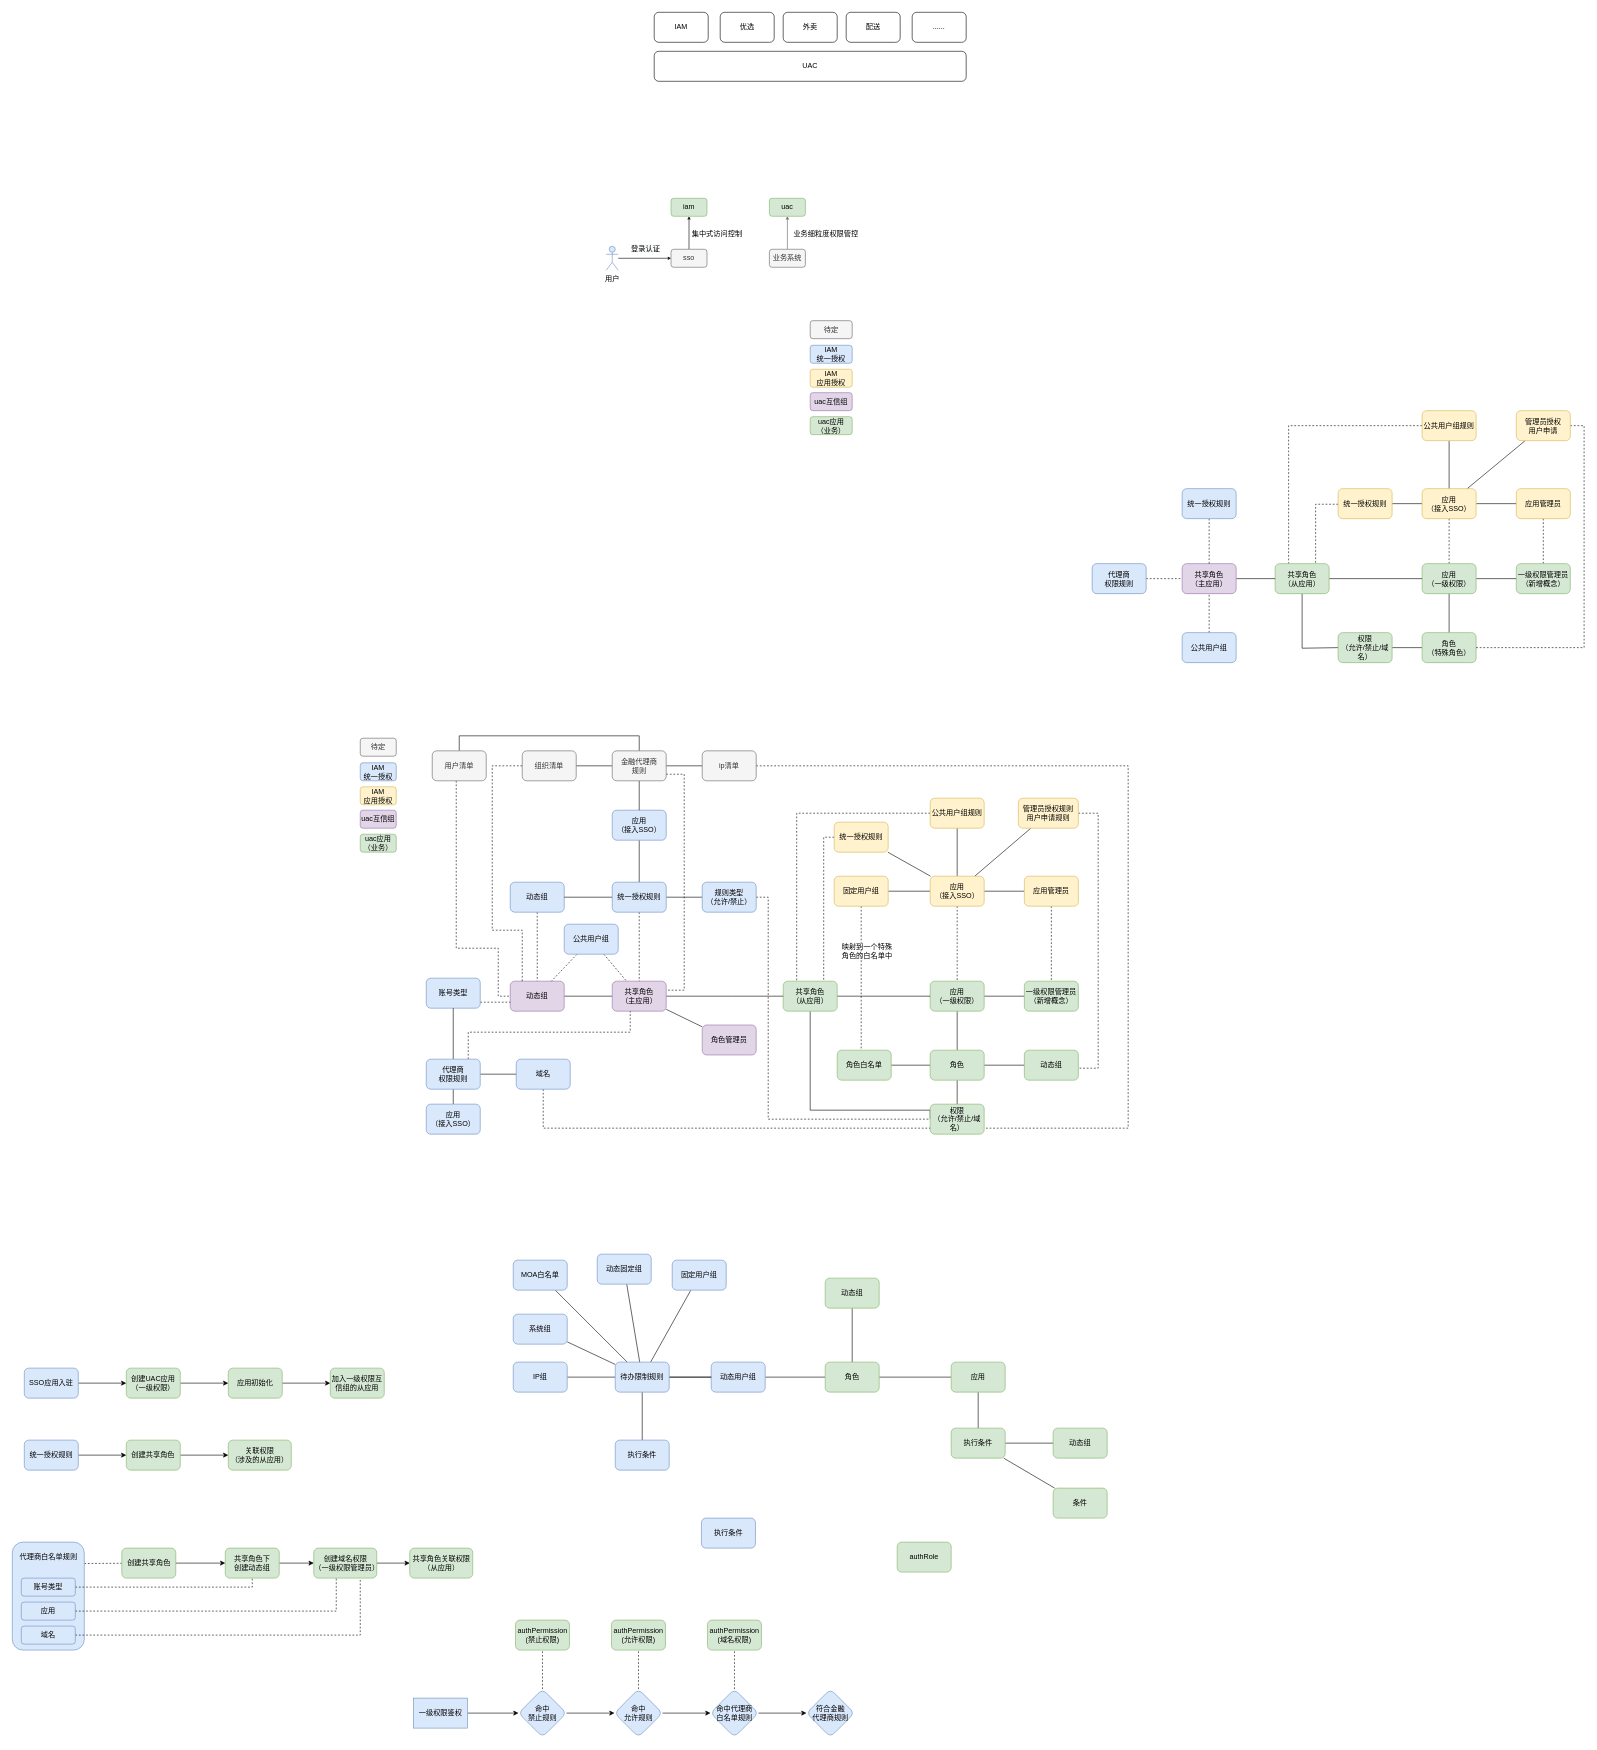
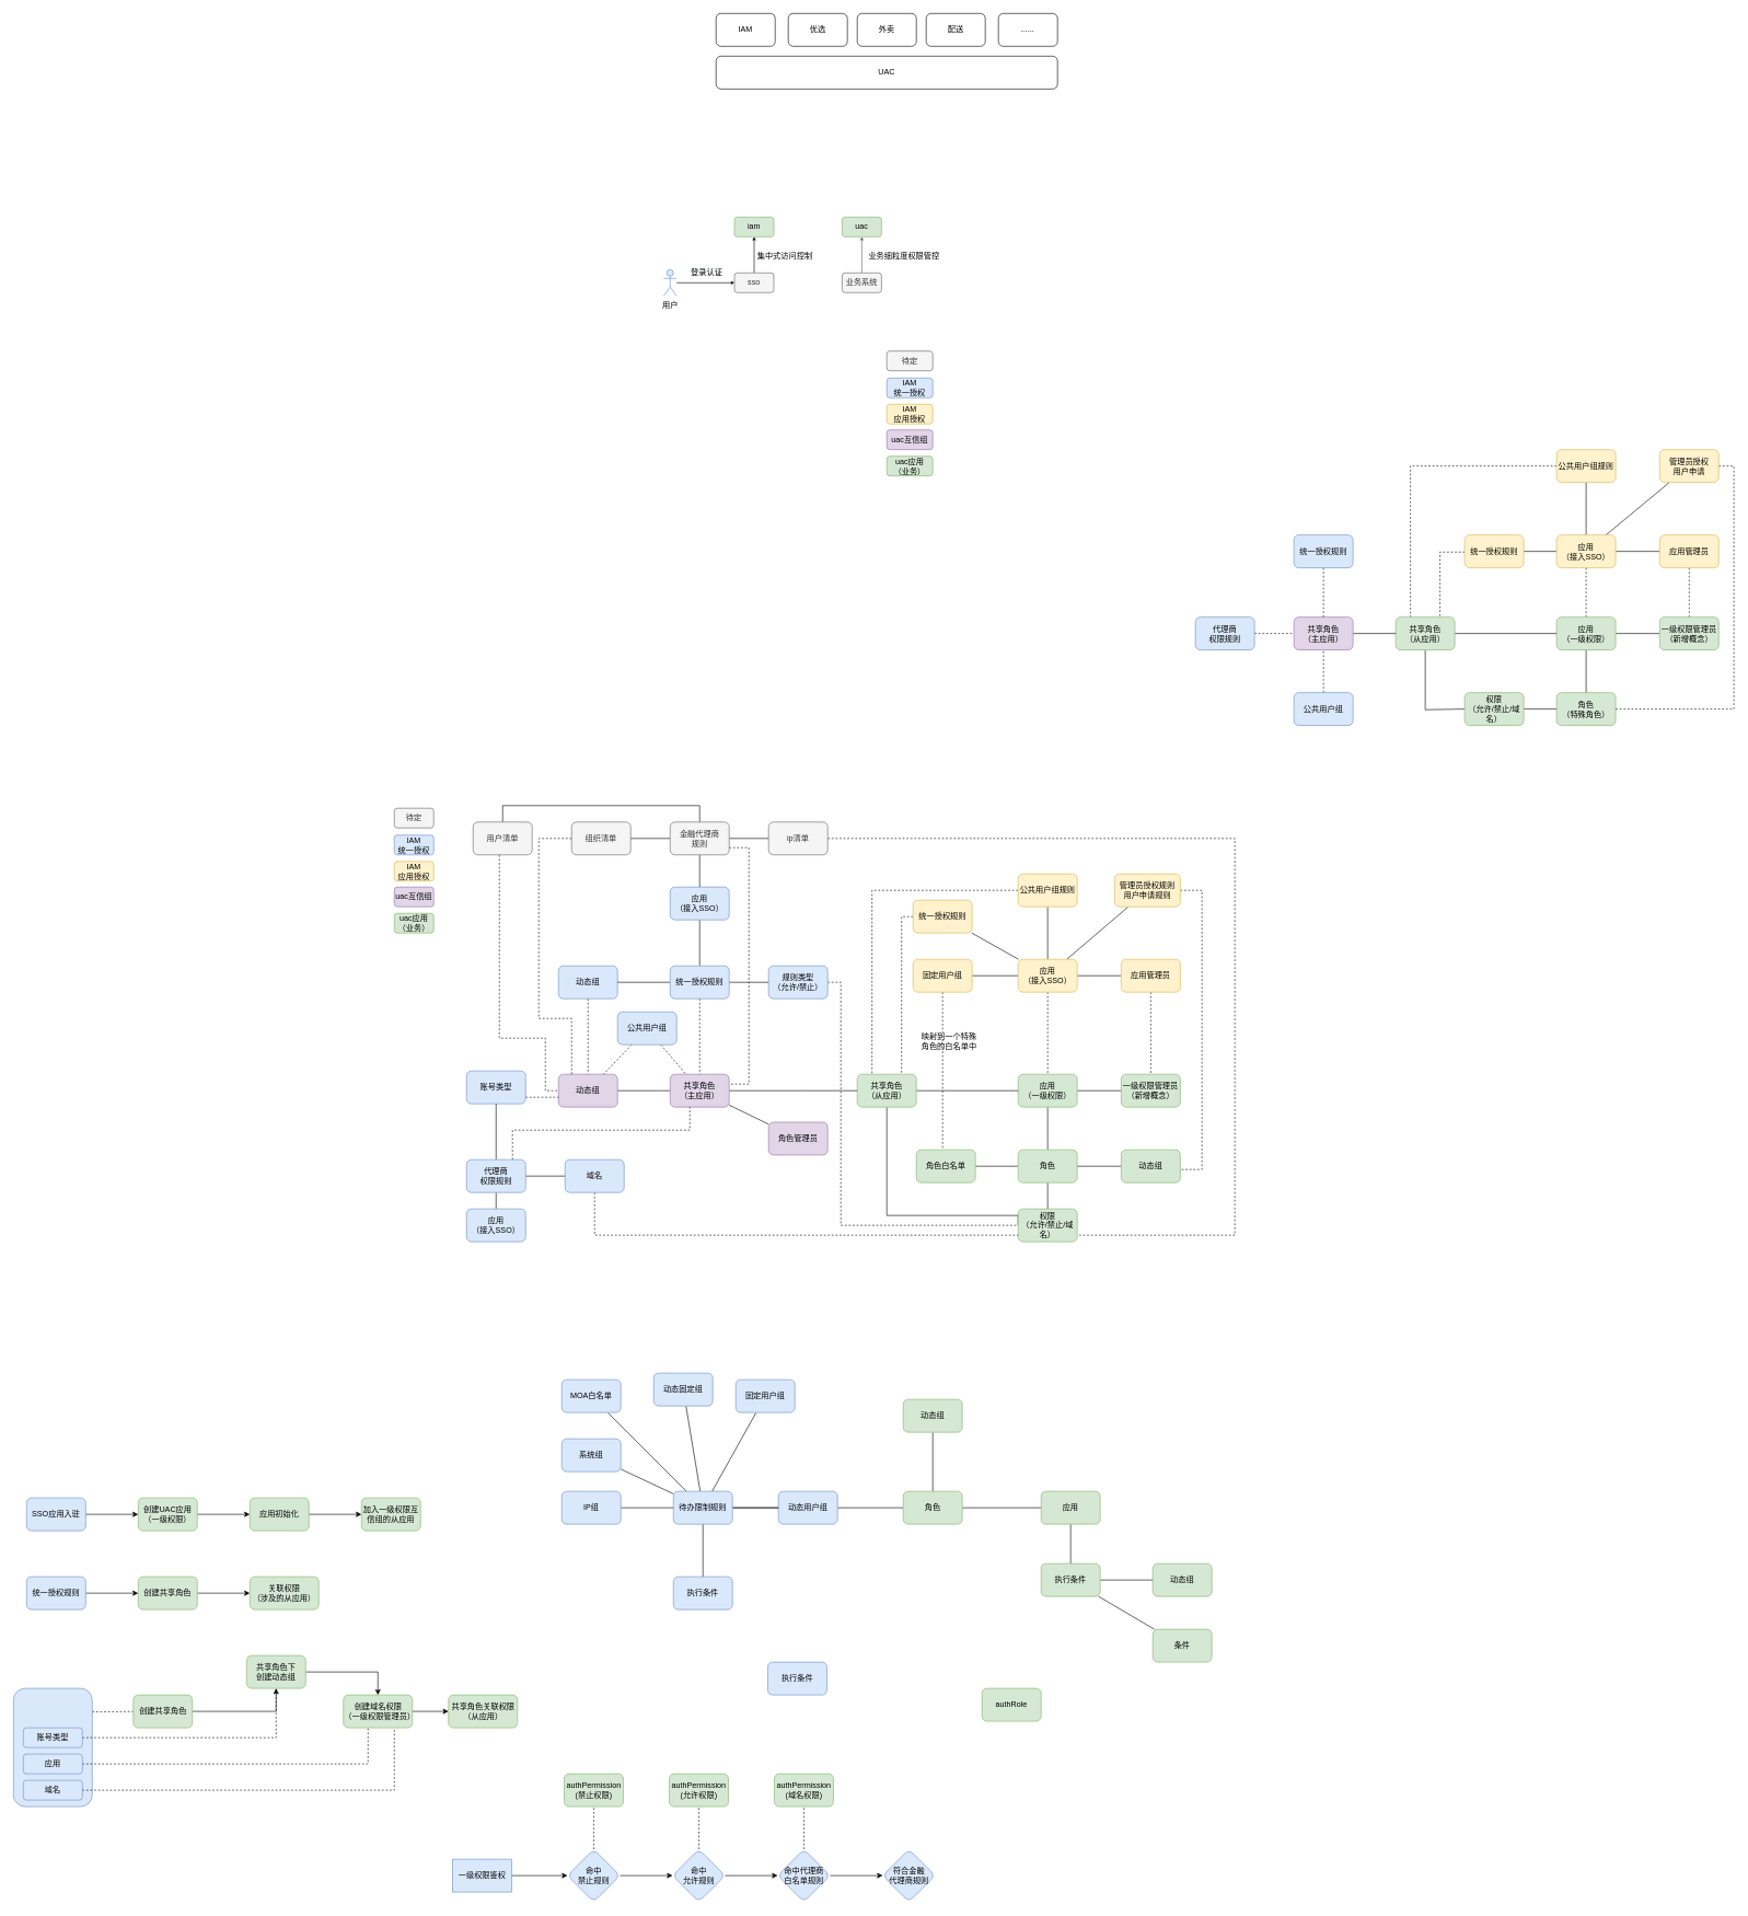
- <mxCell id="121" value="代理商白名单规则" style="text;html=1;strokeColor=none;fillColor=none;align=center;verticalAlign=middle;whiteSpace=wrap;rounded=0;fontSize=12;fontFamily=Helvetica;fontColor=default;" vertex="1" parent="1"><mxGeometry x="27.5" y="2580" width="105" height="30" as="geometry" /></mxCell>
- <mxCell id="120" value="共享角色下&lt;br&gt;创建动态组" style="rounded=1;whiteSpace=wrap;html=1;fillColor=#d5e8d4;strokeColor=#82b366;" vertex="1" parent="1"><mxGeometry x="375" y="2580" width="90" height="50" as="geometry" /></mxCell>
+ <mxCell id="120" value="共享角色下&lt;br&gt;创建动态组" style="rounded=1;whiteSpace=wrap;html=1;fillColor=#d5e8d4;strokeColor=#82b366;" vertex="1" parent="1"><mxGeometry x="375" y="2520" width="90" height="50" as="geometry" /></mxCell>
